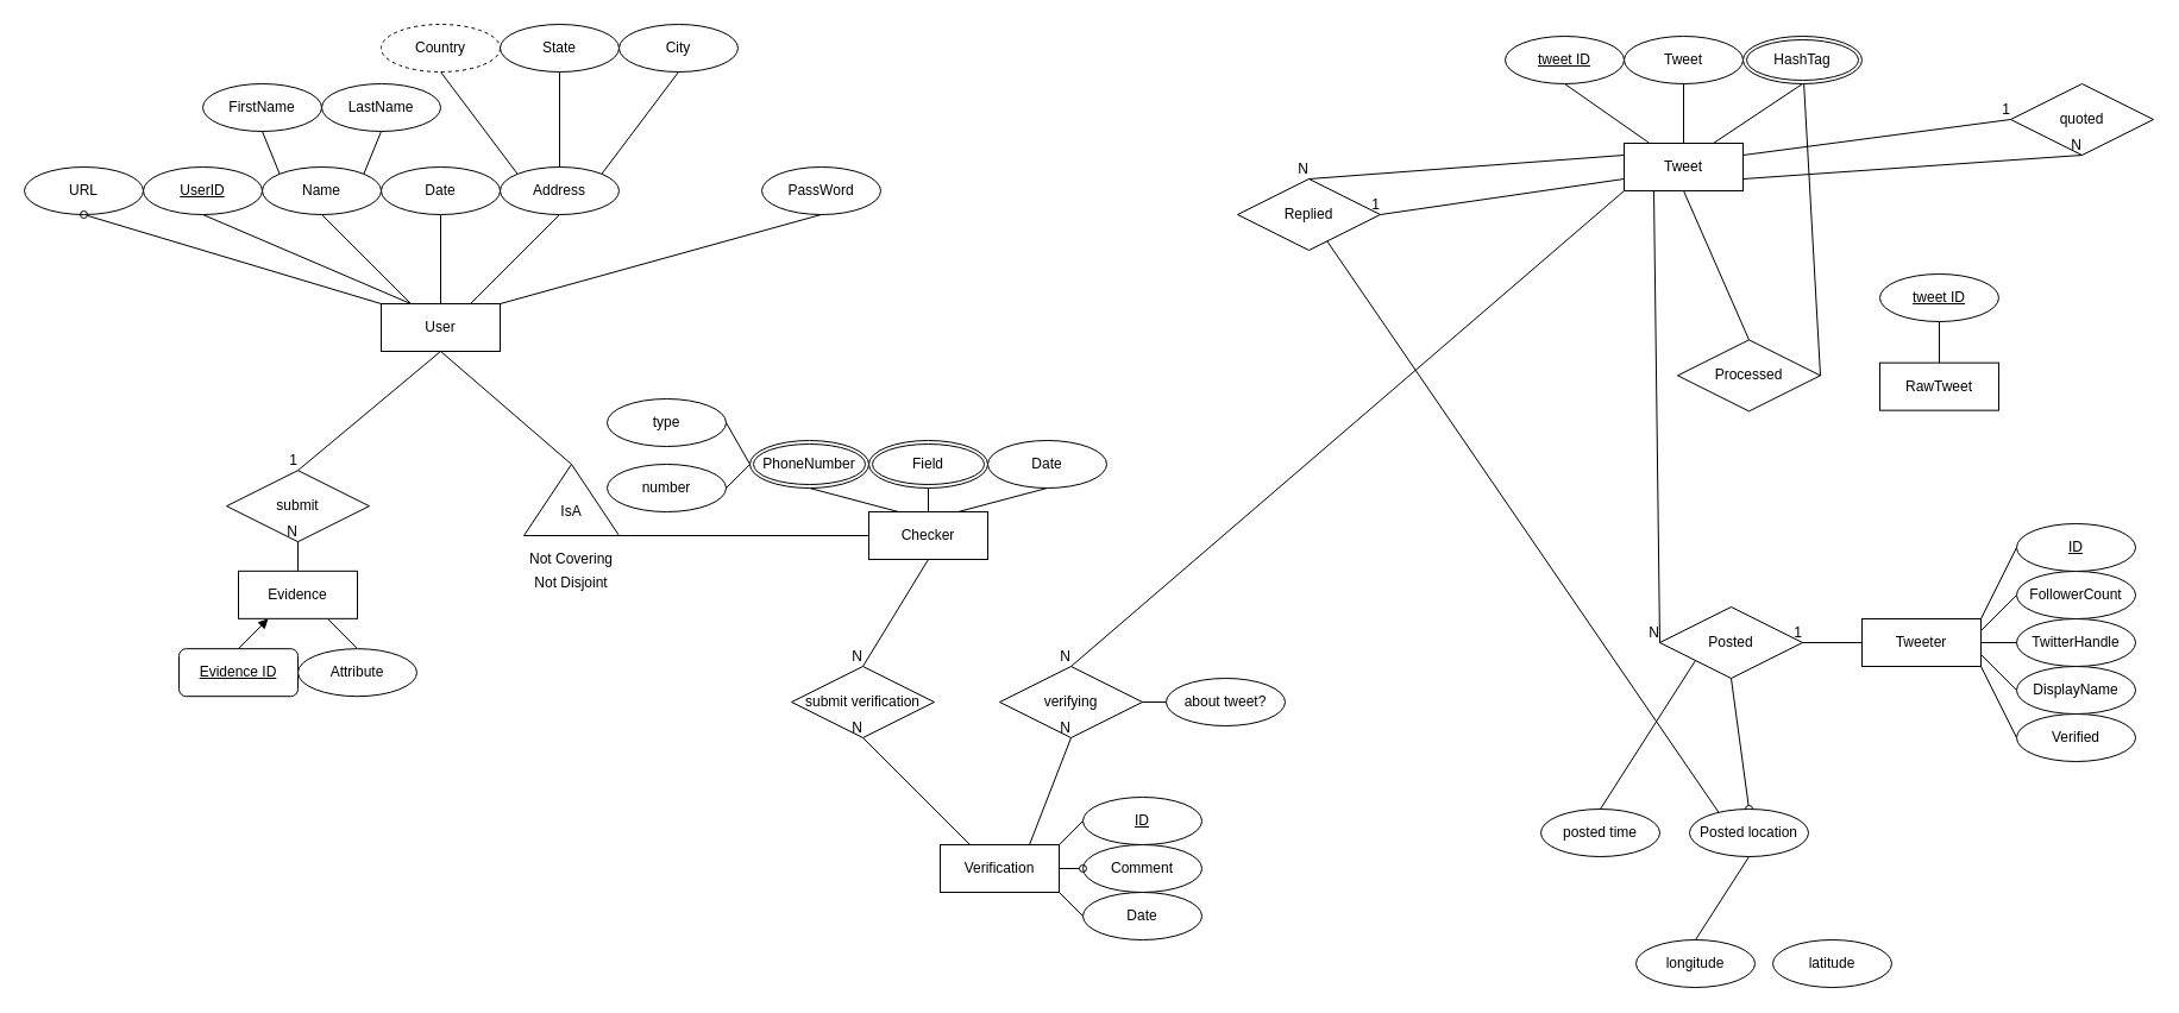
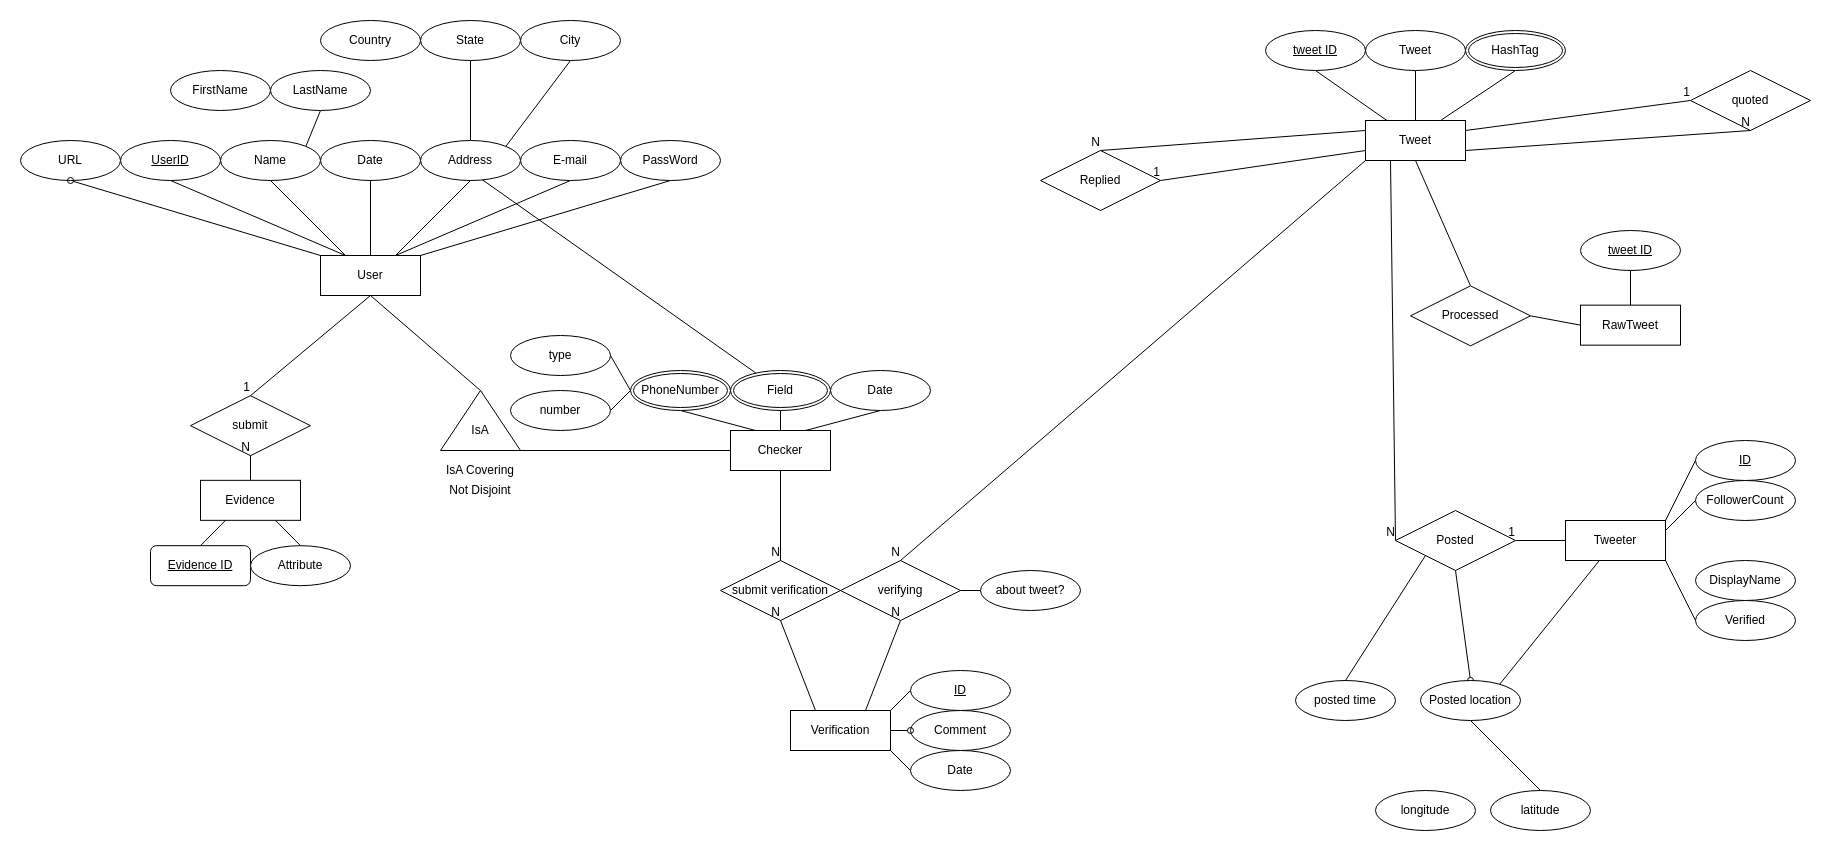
- <mxCell id="110" value="Country" style="ellipse;whiteSpace=wrap;html=1;align=center;dashed=1;" vertex="1" parent="1"><mxGeometry x="320" y="20" width="100" height="40" as="geometry" /></mxCell>
+ <mxCell id="110" value="Country" style="ellipse;whiteSpace=wrap;html=1;align=center;" vertex="1" parent="1"><mxGeometry x="320" y="20" width="100" height="40" as="geometry" /></mxCell>
- <mxCell id="100" value="" style="endArrow=none;html=1;entryX=0.5;entryY=1;entryDx=0;entryDy=0;exitX=0;exitY=0;exitDx=0;exitDy=0;" edge="1" parent="1" source="109" target="110"><mxGeometry width="50" height="50" relative="1" as="geometry"><mxPoint x="557.574" y="121.716" as="sourcePoint" /><mxPoint x="540" y="-60" as="targetPoint" /></mxGeometry></mxCell>
+ <mxCell id="100" value="" style="endArrow=none;html=1;exitX=0;exitY=0;exitDx=0;exitDy=0;" edge="1" parent="1" source="109" target="89"><mxGeometry width="50" height="50" relative="1" as="geometry"><mxPoint x="557.574" y="121.716" as="sourcePoint" /><mxPoint x="540" y="-60" as="targetPoint" /></mxGeometry></mxCell>
- <mxCell id="98" value="" style="endArrow=none;html=1;exitX=0;exitY=0;exitDx=0;exitDy=0;entryX=0.5;entryY=1;entryDx=0;entryDy=0;" edge="1" parent="1" source="105" target="106"><mxGeometry width="50" height="50" relative="1" as="geometry"><mxPoint x="297.574" y="121.716" as="sourcePoint" /><mxPoint x="260" as="targetPoint" y="10" /></mxGeometry></mxCell>
+ <mxCell id="114" value="E-mail" style="ellipse;whiteSpace=wrap;html=1;align=center;" vertex="1" parent="1"><mxGeometry x="520" y="140" width="100" height="40" as="geometry" /></mxCell>
- <mxCell id="113" value="PassWord" style="ellipse;whiteSpace=wrap;html=1;align=center;" vertex="1" parent="1"><mxGeometry x="640" y="140" width="100" height="40" as="geometry" /></mxCell>
+ <mxCell id="113" value="PassWord" style="ellipse;whiteSpace=wrap;html=1;align=center;" vertex="1" parent="1"><mxGeometry x="620" y="140" width="100" height="40" as="geometry" /></mxCell>
- <mxCell id="16" value="" style="endArrow=none;html=1;exitX=1;exitY=0.5;exitDx=0;exitDy=0;" edge="1" parent="1" source="23" target="62"><mxGeometry width="50" height="50" relative="1" as="geometry"><mxPoint x="1490" y="325.35" as="sourcePoint" /><mxPoint x="1310" y="1120" as="targetPoint" /></mxGeometry></mxCell>
+ <mxCell id="16" value="" style="endArrow=none;html=1;entryX=0;entryY=0.5;entryDx=0;entryDy=0;exitX=1;exitY=0.5;exitDx=0;exitDy=0;" edge="1" parent="1" source="23" target="2"><mxGeometry width="50" height="50" relative="1" as="geometry"><mxPoint x="1490" y="325.35" as="sourcePoint" /><mxPoint x="1310" y="1120" as="targetPoint" /></mxGeometry></mxCell>
+ <mxCell id="94" value="" style="endArrow=none;html=1;entryX=0.5;entryY=1;entryDx=0;entryDy=0;exitX=0.75;exitY=0;exitDx=0;exitDy=0;" edge="1" parent="1" source="91" target="114"><mxGeometry width="50" height="50" relative="1" as="geometry"><mxPoint y="230" as="sourcePoint" x="390" /><mxPoint x="670" y="190" as="targetPoint" /></mxGeometry></mxCell>
- <mxCell id="41" value="" style="endArrow=none;html=1;rounded=0;exitX=0.5;exitY=1;exitDx=0;exitDy=0;" edge="1" parent="1" source="51" target="24"><mxGeometry relative="1" as="geometry"><mxPoint x="1470" y="720" as="sourcePoint" /><mxPoint x="1370" y="1120" as="targetPoint" /></mxGeometry></mxCell>
+ <mxCell id="41" value="" style="endArrow=none;html=1;rounded=0;entryX=0.5;entryY=0;entryDx=0;entryDy=0;exitX=0.5;exitY=1;exitDx=0;exitDy=0;" edge="1" parent="1" source="51" target="39"><mxGeometry relative="1" as="geometry"><mxPoint x="1470" y="720" as="sourcePoint" /><mxPoint x="1370" y="1120" as="targetPoint" /></mxGeometry></mxCell>
- <mxCell id="118" value="Not Covering" style="text;html=1;strokeColor=none;fillColor=none;align=center;verticalAlign=middle;whiteSpace=wrap;rounded=0;shadow=0;" vertex="1" parent="1"><mxGeometry x="430" y="460" width="100" height="20" as="geometry" /></mxCell>
+ <mxCell id="118" value="IsA Covering" style="text;html=1;strokeColor=none;fillColor=none;align=center;verticalAlign=middle;whiteSpace=wrap;rounded=0;shadow=0;" vertex="1" parent="1"><mxGeometry x="430" y="460" width="100" height="20" as="geometry" /></mxCell>
- <mxCell id="10" value="" style="endArrow=block;html=1;entryX=0.25;entryY=1;entryDx=0;entryDy=0;exitX=0.5;exitY=0;exitDx=0;exitDy=0;" edge="1" parent="1" source="48" target="4"><mxGeometry width="50" height="50" relative="1" as="geometry"><mxPoint x="150" y="594.48" as="sourcePoint" /><mxPoint x="-140" y="1449.83" as="targetPoint" /></mxGeometry></mxCell>
+ <mxCell id="10" value="" style="endArrow=none;html=1;entryX=0.25;entryY=1;entryDx=0;entryDy=0;exitX=0.5;exitY=0;exitDx=0;exitDy=0;" edge="1" parent="1" source="48" target="4"><mxGeometry width="50" height="50" relative="1" as="geometry"><mxPoint x="150" y="594.48" as="sourcePoint" /><mxPoint x="-140" y="1449.83" as="targetPoint" /></mxGeometry></mxCell>
- <mxCell id="72" value="" style="endArrow=none;html=1;entryX=0;entryY=0.5;entryDx=0;entryDy=0;exitX=1;exitY=0.5;exitDx=0;exitDy=0;" edge="1" parent="1" source="69" target="78"><mxGeometry width="50" height="50" relative="1" as="geometry"><mxPoint x="1565" y="1180" as="sourcePoint" /><mxPoint x="1805" y="530" as="targetPoint" /></mxGeometry></mxCell>
- <mxCell id="78" value="TwitterHandle" style="ellipse;whiteSpace=wrap;html=1;align=center;" vertex="1" parent="1"><mxGeometry x="1695" y="520" width="100" height="40" as="geometry" /></mxCell>
- <mxCell id="73" value="" style="endArrow=none;html=1;entryX=0;entryY=0.5;entryDx=0;entryDy=0;exitX=1;exitY=0.75;exitDx=0;exitDy=0;" edge="1" parent="1" source="69" target="77"><mxGeometry width="50" height="50" relative="1" as="geometry"><mxPoint x="1565" y="1250" as="sourcePoint" /><mxPoint x="1805" y="630" as="targetPoint" /></mxGeometry></mxCell>
- <mxCell id="49" value="submit verification" style="shape=rhombus;perimeter=rhombusPerimeter;whiteSpace=wrap;html=1;align=center;rounded=0;shadow=0;strokeColor=#000000;" vertex="1" parent="1"><mxGeometry x="665" y="560" width="120" height="60" as="geometry" /></mxCell>
+ <mxCell id="49" value="submit verification" style="shape=rhombus;perimeter=rhombusPerimeter;whiteSpace=wrap;html=1;align=center;rounded=0;shadow=0;strokeColor=#000000;" vertex="1" parent="1"><mxGeometry x="720" y="560" width="120" height="60" as="geometry" /></mxCell>
- <mxCell id="42" value="" style="endArrow=none;html=1;rounded=0;entryX=0.5;entryY=0;entryDx=0;entryDy=0;exitX=0.5;exitY=1;exitDx=0;exitDy=0;" edge="1" parent="1" source="51" target="40"><mxGeometry relative="1" as="geometry"><mxPoint x="1470" y="720" as="sourcePoint" /><mxPoint x="1370" y="1140" as="targetPoint" /></mxGeometry></mxCell>
+ <mxCell id="42" value="" style="endArrow=none;html=1;rounded=0;exitX=0.5;exitY=1;exitDx=0;exitDy=0;" edge="1" parent="1" source="51" target="69"><mxGeometry relative="1" as="geometry"><mxPoint x="1470" y="720" as="sourcePoint" /><mxPoint x="1370" y="1140" as="targetPoint" /></mxGeometry></mxCell>
